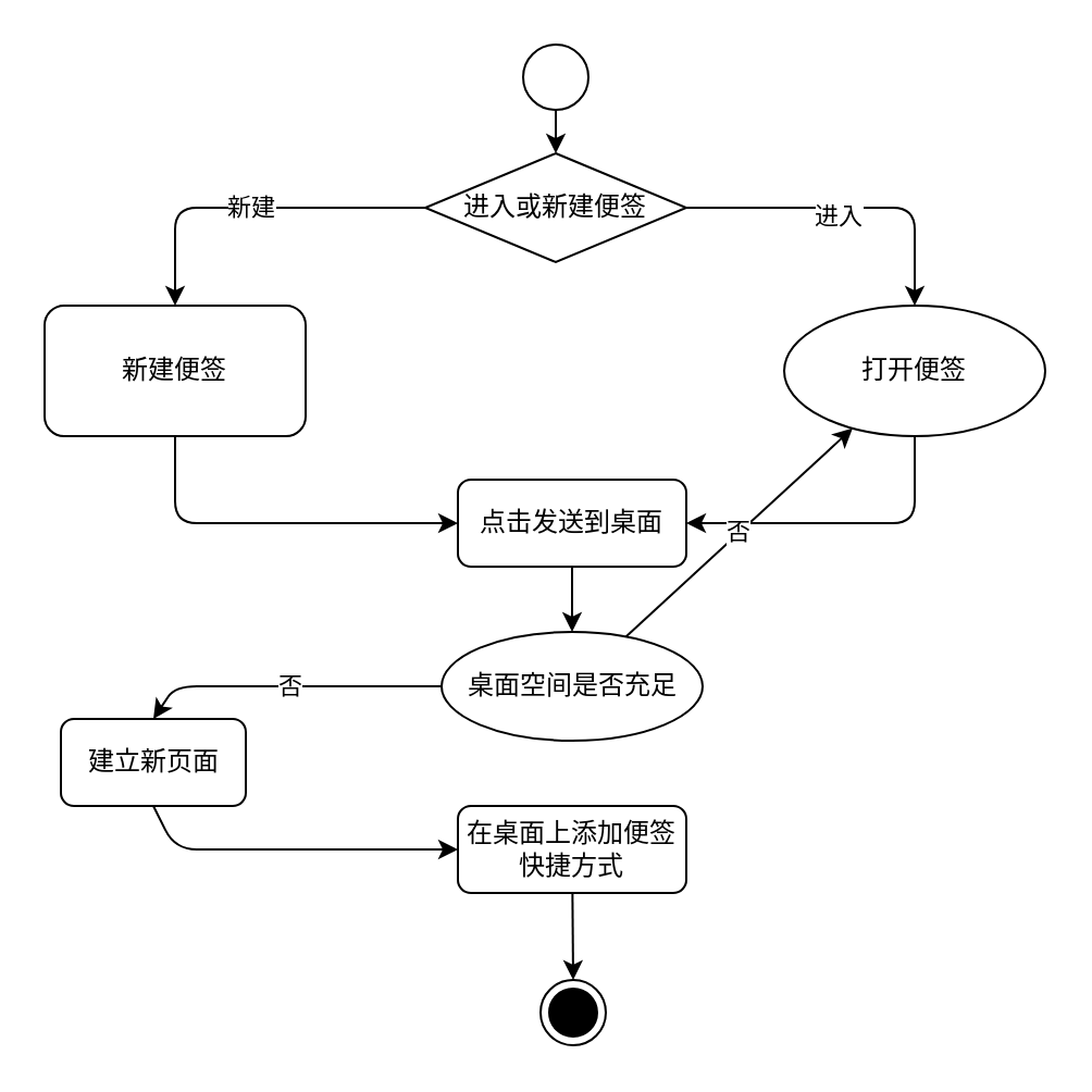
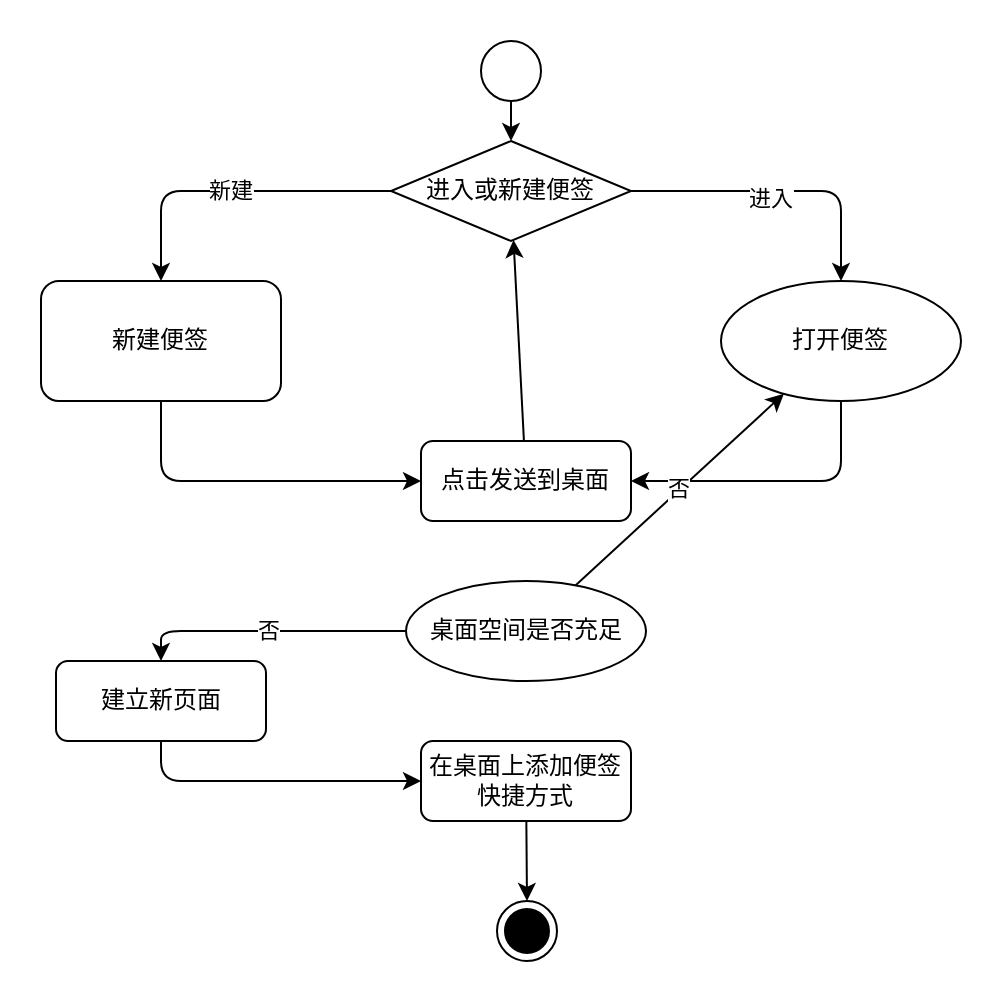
- <mxCell id="12" value="" style="edgeStyle=none;html=1;" edge="1" parent="1" source="13" target="16"><mxGeometry relative="1" as="geometry" /></mxCell>
+ <mxCell id="12" value="" style="edgeStyle=none;html=1;" edge="1" parent="1" source="13" target="7"><mxGeometry relative="1" as="geometry" /></mxCell>
- <mxCell id="20" value="建立新页面" style="rounded=1;whiteSpace=wrap;html=1;" vertex="1" parent="1"><mxGeometry x="27.5" y="330" width="85" height="40" as="geometry" /></mxCell>
+ <mxCell id="20" value="建立新页面" style="rounded=1;whiteSpace=wrap;html=1;" vertex="1" parent="1"><mxGeometry x="27.5" y="330" width="105" height="40" as="geometry" /></mxCell>
